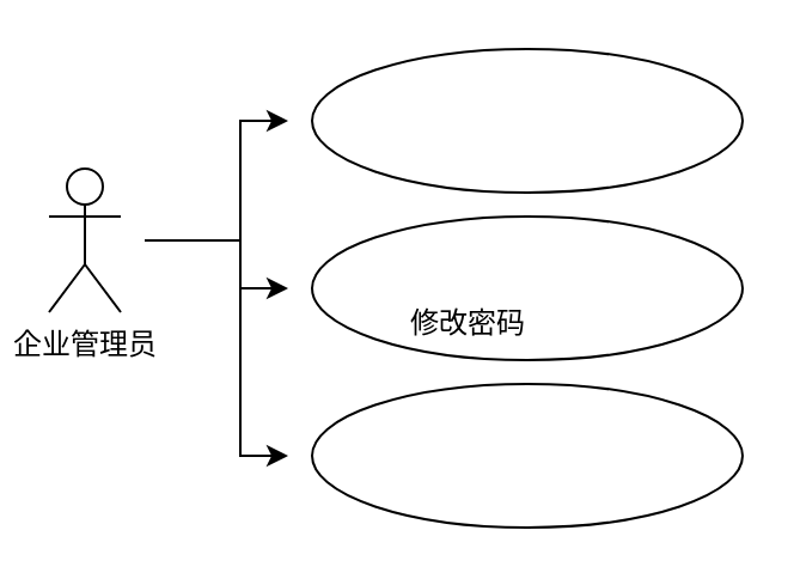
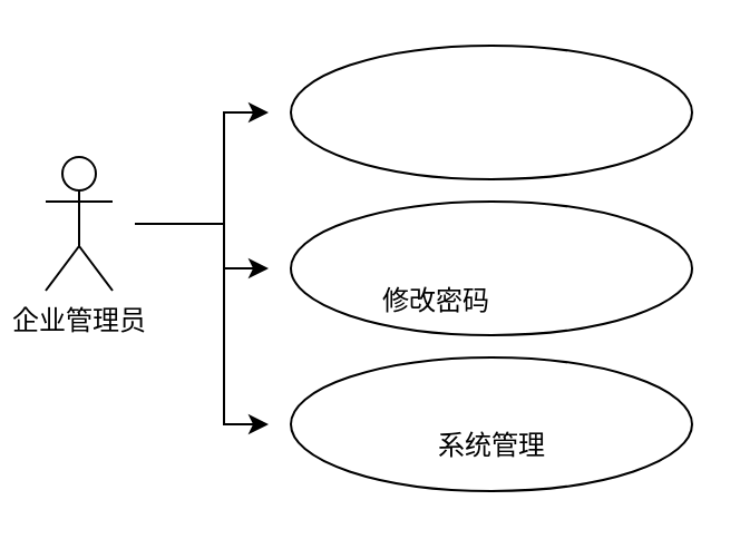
+ <mxCell id="8" value="系统管理" style="text;html=1;align=center;verticalAlign=middle;resizable=0;points=[];autosize=1;strokeColor=none;fillColor=none;" parent="1" vertex="1"><mxGeometry x="190" y="190" width="60" height="20" as="geometry" /></mxCell>
